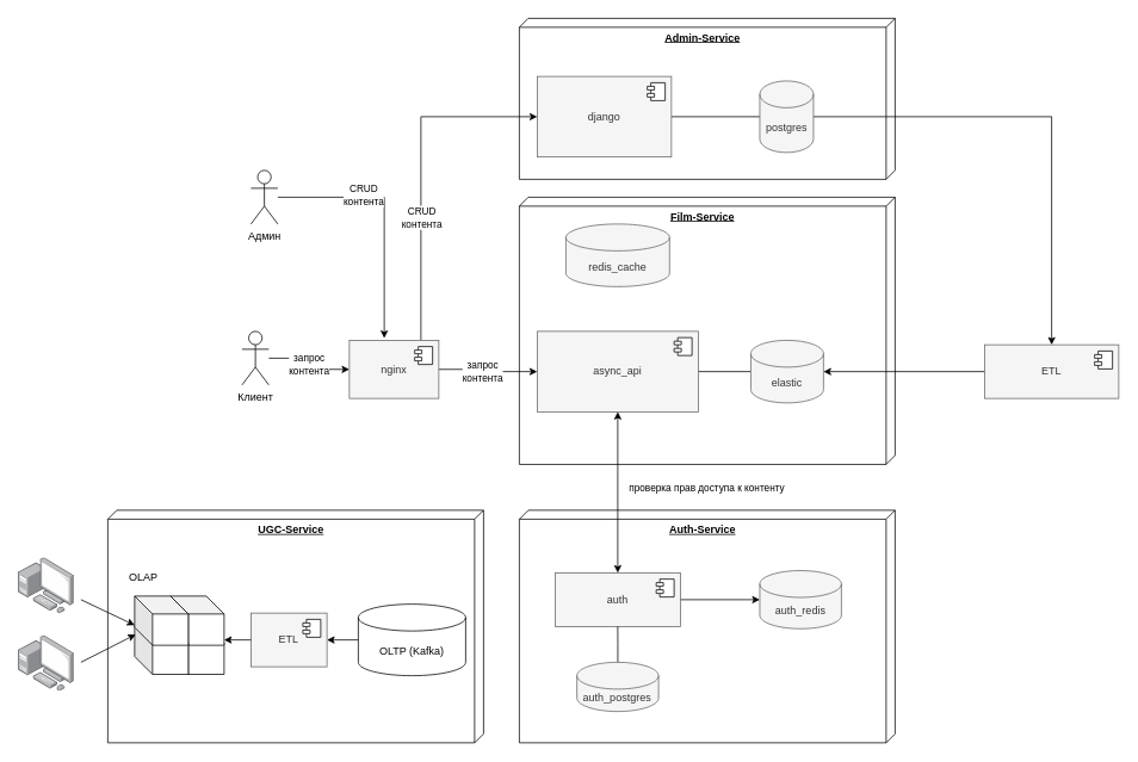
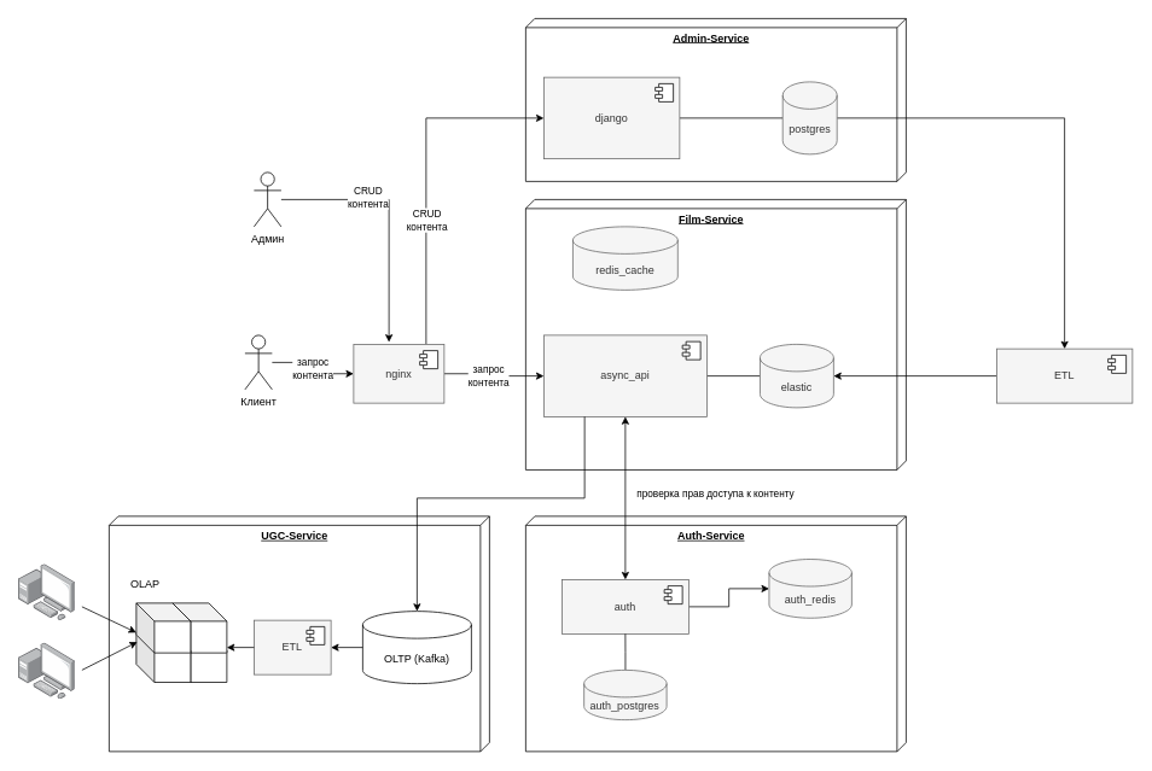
- <mxCell id="15" value="postgres" style="shape=cylinder3;whiteSpace=wrap;html=1;boundedLbl=1;backgroundOutline=1;size=15;fillColor=#f5f5f5;fontColor=#333333;strokeColor=#666666;" parent="1" vertex="1"><mxGeometry x="848.75" y="90" width="60" height="80" as="geometry" /></mxCell>
+ <mxCell id="15" value="postgres" style="shape=cylinder3;whiteSpace=wrap;html=1;boundedLbl=1;backgroundOutline=1;size=15;fillColor=#f5f5f5;fontColor=#333333;strokeColor=#666666;" parent="1" vertex="1"><mxGeometry x="863.75" y="90" width="60" height="80" as="geometry" /></mxCell>
+ <mxCell id="40" style="edgeStyle=orthogonalEdgeStyle;rounded=0;orthogonalLoop=1;jettySize=auto;html=1;exitX=0.25;exitY=1;exitDx=0;exitDy=0;entryX=0.5;entryY=0;entryDx=0;entryDy=0;entryPerimeter=0;" edge="1" parent="1" source="11" target="39"><mxGeometry relative="1" as="geometry"><Array as="points"><mxPoint x="645" y="550" /><mxPoint x="460" y="550" /></Array></mxGeometry></mxCell>
- <mxCell id="17" value="auth_redis" style="shape=cylinder3;whiteSpace=wrap;html=1;boundedLbl=1;backgroundOutline=1;size=15;fillColor=#f5f5f5;fontColor=#333333;strokeColor=#666666;" parent="1" vertex="1"><mxGeometry x="848.75" y="637.5" width="91.25" height="65" as="geometry" /></mxCell>
+ <mxCell id="17" value="auth_redis" style="shape=cylinder3;whiteSpace=wrap;html=1;boundedLbl=1;backgroundOutline=1;size=15;fillColor=#f5f5f5;fontColor=#333333;strokeColor=#666666;" parent="1" vertex="1"><mxGeometry x="848.75" y="617.5" width="91.25" height="65" as="geometry" /></mxCell>
